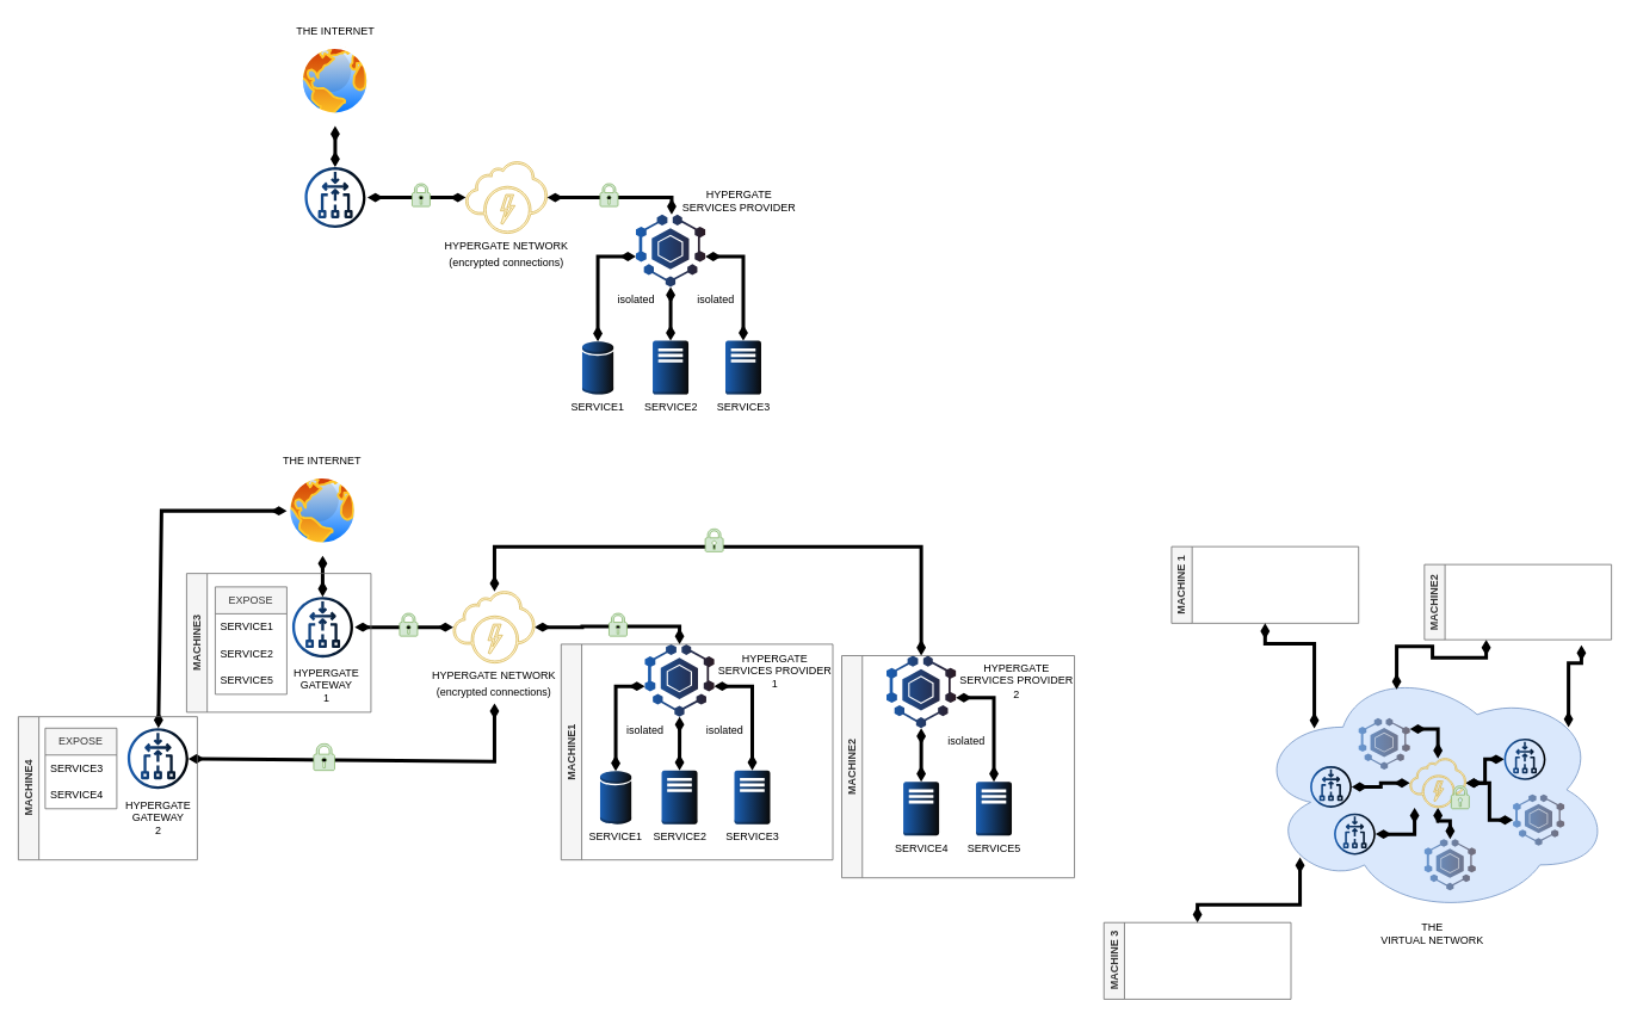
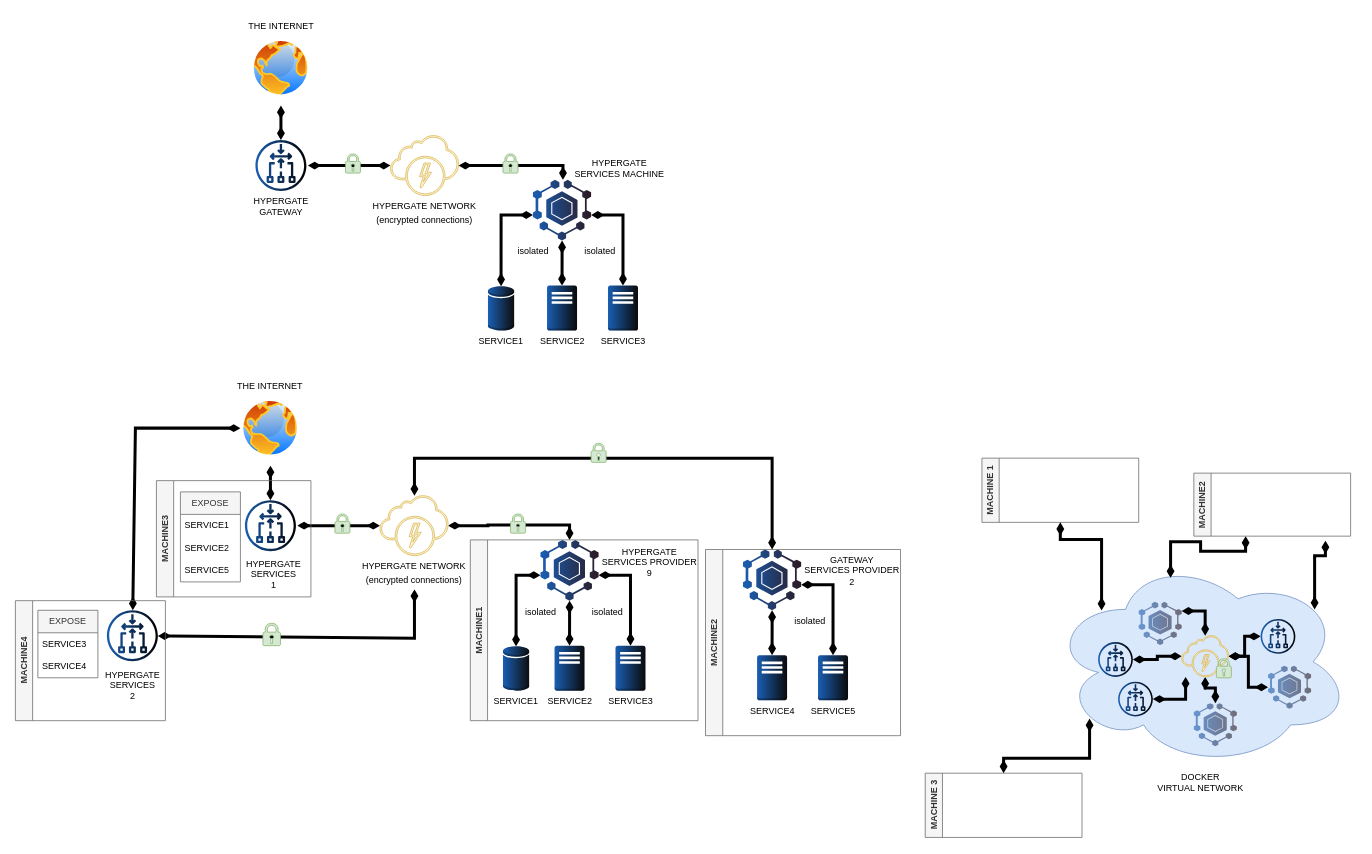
- <mxCell id="16" value="&lt;div&gt;HYPERGATE&lt;/div&gt;SERVICES PROVIDER" style="text;html=1;align=center;verticalAlign=middle;resizable=0;points=[];autosize=1;strokeColor=none;fillColor=none;" vertex="1" parent="1"><mxGeometry x="750" y="204.36" width="150" height="40" as="geometry" /></mxCell>
+ <mxCell id="16" value="&lt;div&gt;HYPERGATE&lt;/div&gt;SERVICES MACHINE" style="text;html=1;align=center;verticalAlign=middle;resizable=0;points=[];autosize=1;strokeColor=none;fillColor=none;" vertex="1" parent="1"><mxGeometry x="750" y="204.36" width="150" height="40" as="geometry" /></mxCell>
+ <mxCell id="15" value="&lt;div&gt;HYPERGATE&lt;/div&gt;&lt;div&gt;GATEWAY&lt;br&gt;&lt;/div&gt;" style="text;html=1;align=center;verticalAlign=middle;resizable=0;points=[];autosize=1;strokeColor=none;fillColor=none;" vertex="1" parent="1"><mxGeometry x="324" y="255" width="100" height="40" as="geometry" /></mxCell>
- <mxCell id="64" value="&lt;div&gt;HYPERGATE&lt;/div&gt;&lt;div&gt;SERVICES PROVIDER&lt;/div&gt;&lt;div&gt;1&lt;br&gt;&lt;/div&gt;" style="text;html=1;align=center;verticalAlign=middle;resizable=0;points=[];autosize=1;strokeColor=none;fillColor=none;" vertex="1" parent="62"><mxGeometry x="163.55" width="150" height="60" as="geometry" /></mxCell>
+ <mxCell id="64" value="&lt;div&gt;HYPERGATE&lt;/div&gt;&lt;div&gt;SERVICES PROVIDER&lt;/div&gt;&lt;div&gt;9&lt;br&gt;&lt;/div&gt;" style="text;html=1;align=center;verticalAlign=middle;resizable=0;points=[];autosize=1;strokeColor=none;fillColor=none;" vertex="1" parent="62"><mxGeometry x="163.55" width="150" height="60" as="geometry" /></mxCell>
- <mxCell id="66" value="&lt;div&gt;HYPERGATE&lt;/div&gt;&lt;div&gt;SERVICES PROVIDER&lt;/div&gt;&lt;div&gt;2&lt;br&gt;&lt;/div&gt;" style="text;html=1;align=center;verticalAlign=middle;resizable=0;points=[];autosize=1;strokeColor=none;fillColor=none;" vertex="1" parent="65"><mxGeometry x="120" y="-2.32" width="150" height="60" as="geometry" /></mxCell>
+ <mxCell id="66" value="&lt;div&gt;GATEWAY&lt;/div&gt;&lt;div&gt;SERVICES PROVIDER&lt;/div&gt;&lt;div&gt;2&lt;br&gt;&lt;/div&gt;" style="text;html=1;align=center;verticalAlign=middle;resizable=0;points=[];autosize=1;strokeColor=none;fillColor=none;" vertex="1" parent="65"><mxGeometry x="120" y="-2.32" width="150" height="60" as="geometry" /></mxCell>
- <mxCell id="60" value="&lt;div&gt;HYPERGATE&lt;/div&gt;&lt;div&gt;GATEWAY&lt;br&gt;&lt;/div&gt;&lt;div&gt;1&lt;br&gt;&lt;/div&gt;" style="text;html=1;align=center;verticalAlign=middle;resizable=0;points=[];autosize=1;strokeColor=none;fillColor=none;" vertex="1" parent="59"><mxGeometry x="106" y="95" width="100" height="60" as="geometry" /></mxCell>
+ <mxCell id="60" value="&lt;div&gt;HYPERGATE&lt;/div&gt;&lt;div&gt;SERVICES&lt;br&gt;&lt;/div&gt;&lt;div&gt;1&lt;br&gt;&lt;/div&gt;" style="text;html=1;align=center;verticalAlign=middle;resizable=0;points=[];autosize=1;strokeColor=none;fillColor=none;" vertex="1" parent="59"><mxGeometry x="106" y="95" width="100" height="60" as="geometry" /></mxCell>
- <mxCell id="50" value="&lt;div&gt;HYPERGATE&lt;/div&gt;&lt;div&gt;GATEWAY&lt;br&gt;&lt;/div&gt;2" style="text;html=1;align=center;verticalAlign=middle;resizable=0;points=[];autosize=1;strokeColor=none;fillColor=none;" vertex="1" parent="1"><mxGeometry x="126" y="882.82" width="100" height="60" as="geometry" /></mxCell>
+ <mxCell id="50" value="&lt;div&gt;HYPERGATE&lt;/div&gt;&lt;div&gt;SERVICES&lt;br&gt;&lt;/div&gt;2" style="text;html=1;align=center;verticalAlign=middle;resizable=0;points=[];autosize=1;strokeColor=none;fillColor=none;" vertex="1" parent="1"><mxGeometry x="126" y="882.82" width="100" height="60" as="geometry" /></mxCell>
- <mxCell id="69" value="&lt;div&gt;THE&lt;/div&gt;&lt;div&gt;VIRTUAL NETWORK&lt;/div&gt;&lt;div&gt;&lt;br&gt;&lt;/div&gt;" style="ellipse;shape=cloud;whiteSpace=wrap;html=1;labelBackgroundColor=none;fillColor=#dae8fc;gradientDirection=west;strokeColor=#6c8ebf;labelPosition=center;verticalLabelPosition=bottom;align=center;verticalAlign=top;" vertex="1" parent="1"><mxGeometry x="1400" y="741.62" width="400" height="280" as="geometry" /></mxCell>
+ <mxCell id="69" value="&lt;div&gt;DOCKER&lt;/div&gt;&lt;div&gt;VIRTUAL NETWORK&lt;/div&gt;&lt;div&gt;&lt;br&gt;&lt;/div&gt;" style="ellipse;shape=cloud;whiteSpace=wrap;html=1;labelBackgroundColor=none;fillColor=#dae8fc;gradientDirection=west;strokeColor=#6c8ebf;labelPosition=center;verticalLabelPosition=bottom;align=center;verticalAlign=top;" vertex="1" parent="1"><mxGeometry x="1400" y="741.62" width="400" height="280" as="geometry" /></mxCell>
